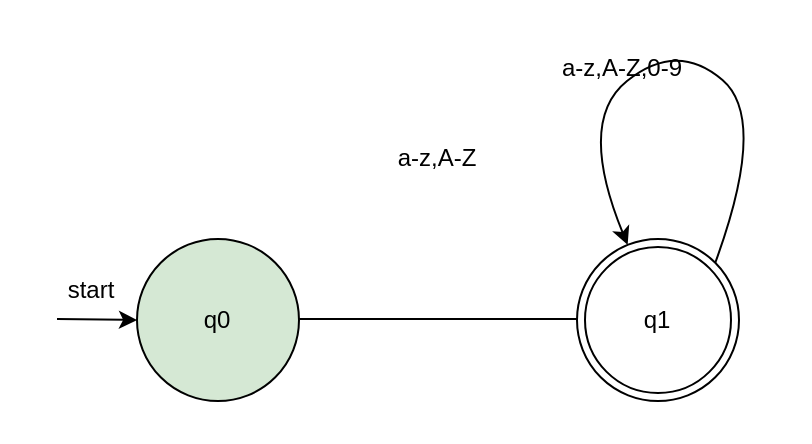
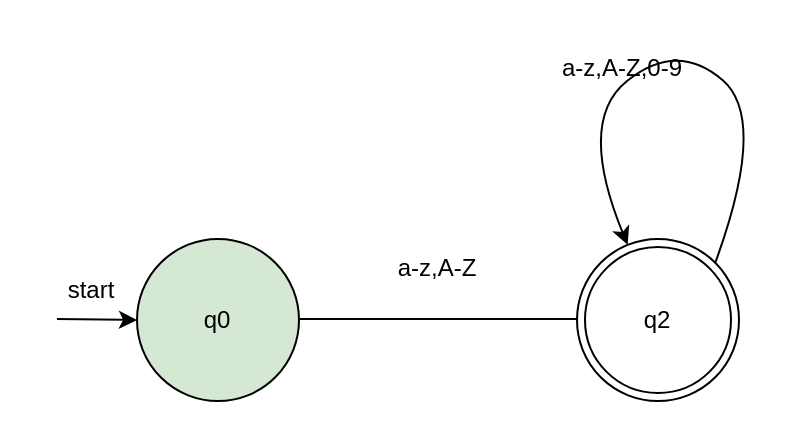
- <mxCell id="6" value="a-z,A-Z" style="text;html=1;align=center;verticalAlign=middle;resizable=0;points=[];autosize=1;strokeColor=none;fillColor=none;" parent="1" vertex="1"><mxGeometry x="188" y="64" width="60" height="30" as="geometry" /></mxCell>
+ <mxCell id="6" value="a-z,A-Z" style="text;html=1;align=center;verticalAlign=middle;resizable=0;points=[];autosize=1;strokeColor=none;fillColor=none;" parent="1" vertex="1"><mxGeometry x="188" y="119" width="60" height="30" as="geometry" /></mxCell>
- <mxCell id="7" value="q1" style="ellipse;shape=doubleEllipse;whiteSpace=wrap;html=1;aspect=fixed;" parent="1" vertex="1"><mxGeometry x="288" y="119" width="81" height="81" as="geometry" /></mxCell>
+ <mxCell id="7" value="q2" style="ellipse;shape=doubleEllipse;whiteSpace=wrap;html=1;aspect=fixed;" parent="1" vertex="1"><mxGeometry x="288" y="119" width="81" height="81" as="geometry" /></mxCell>
